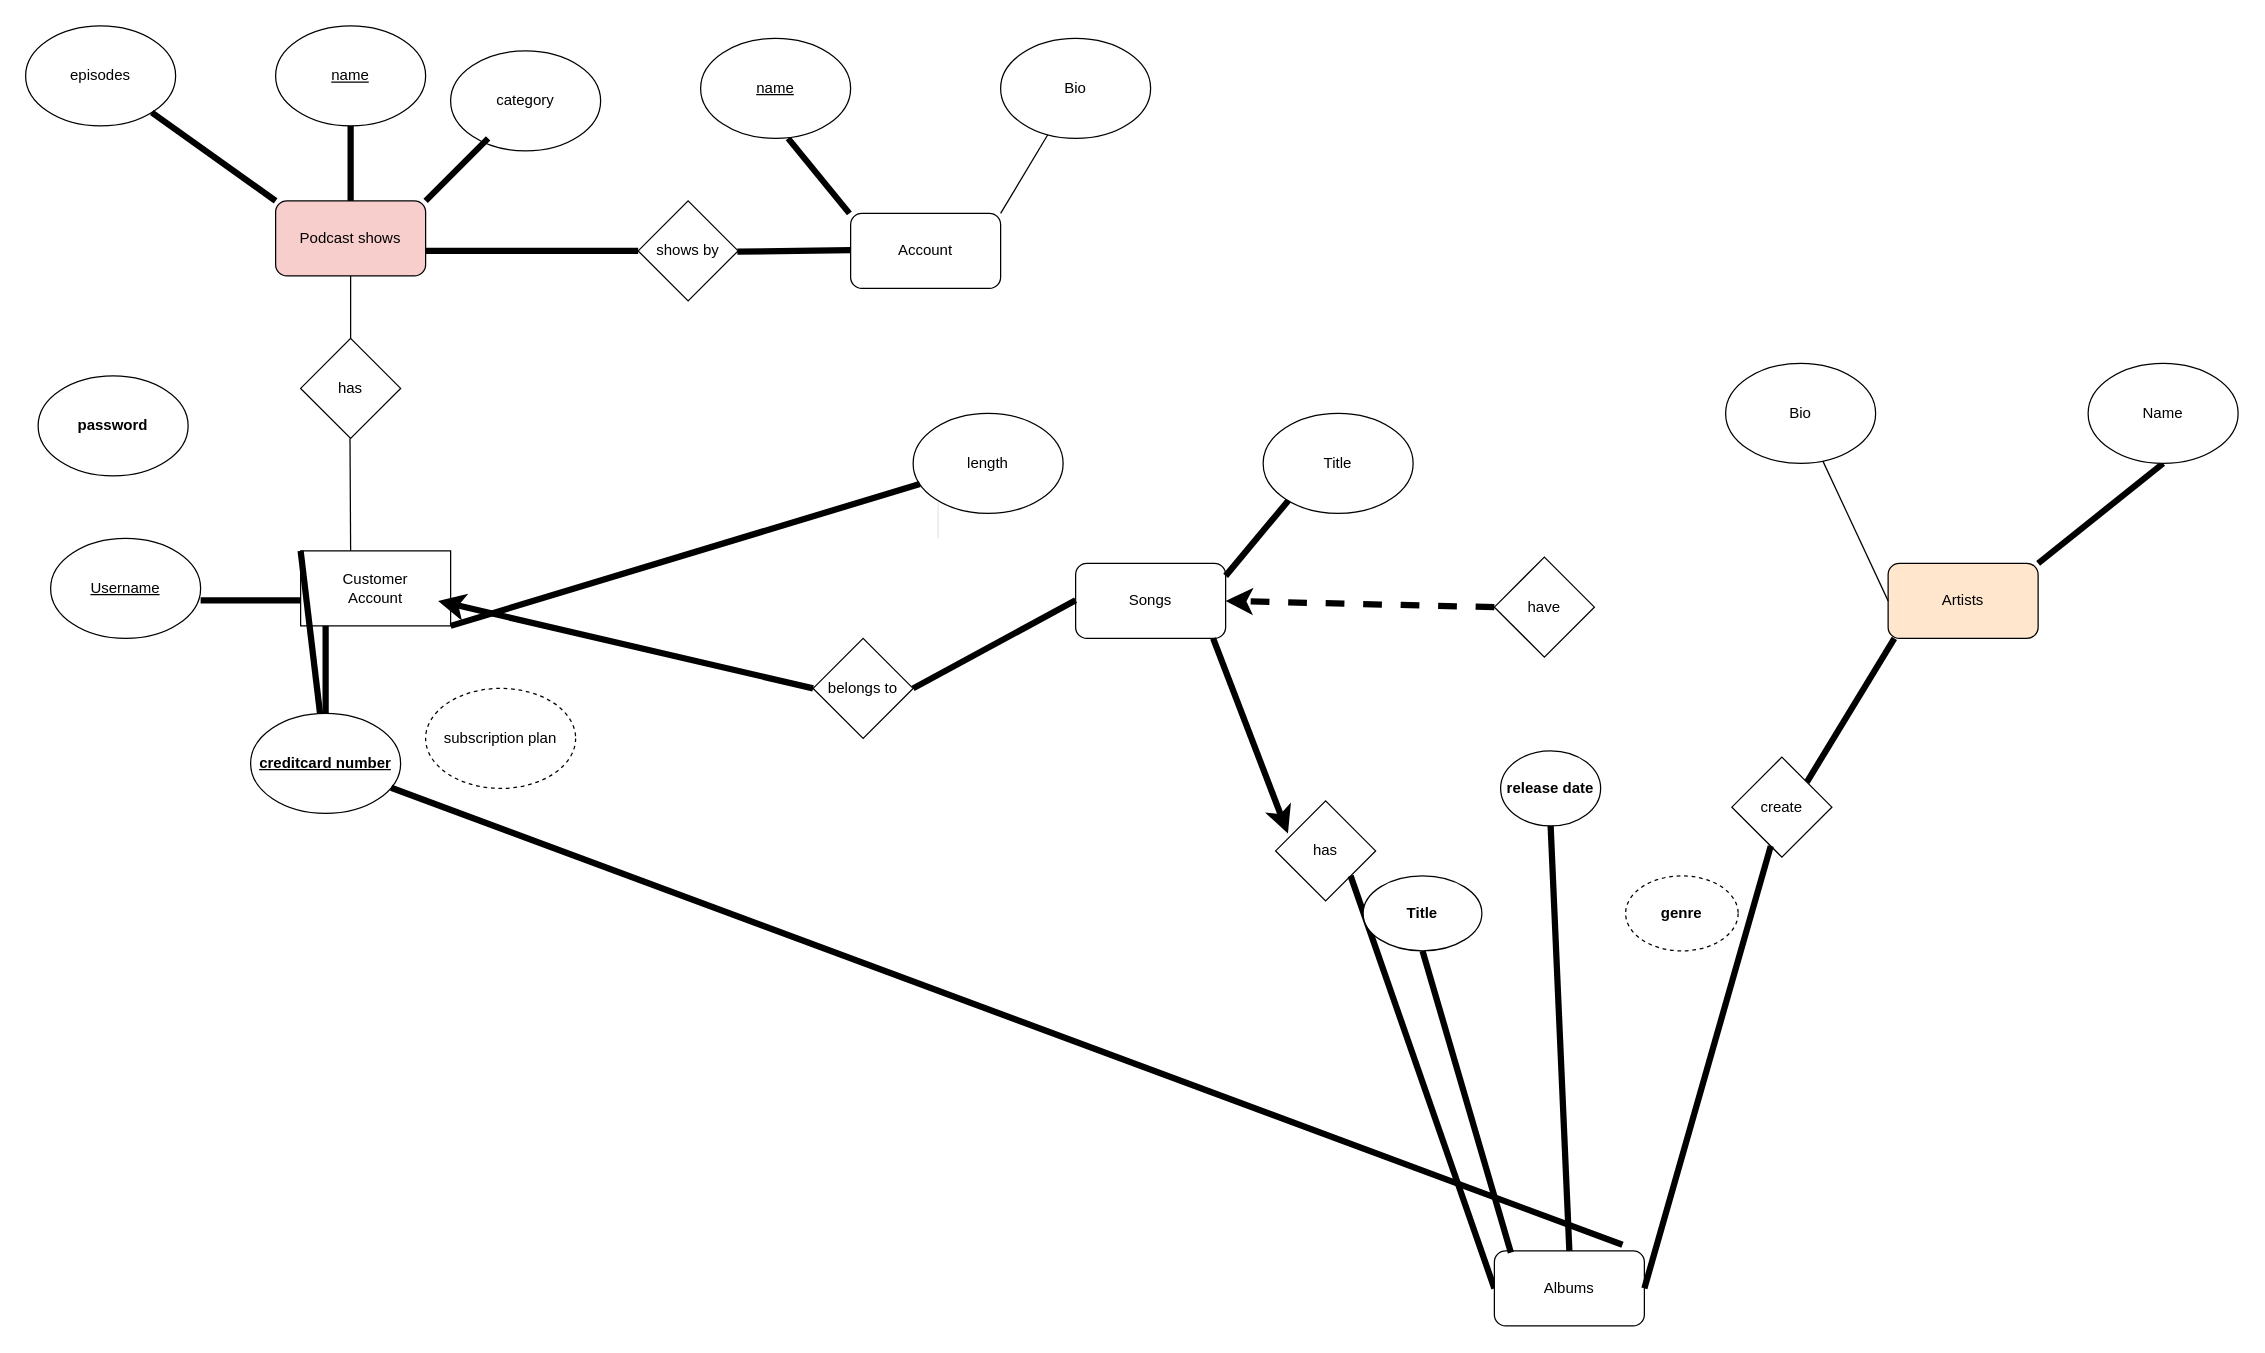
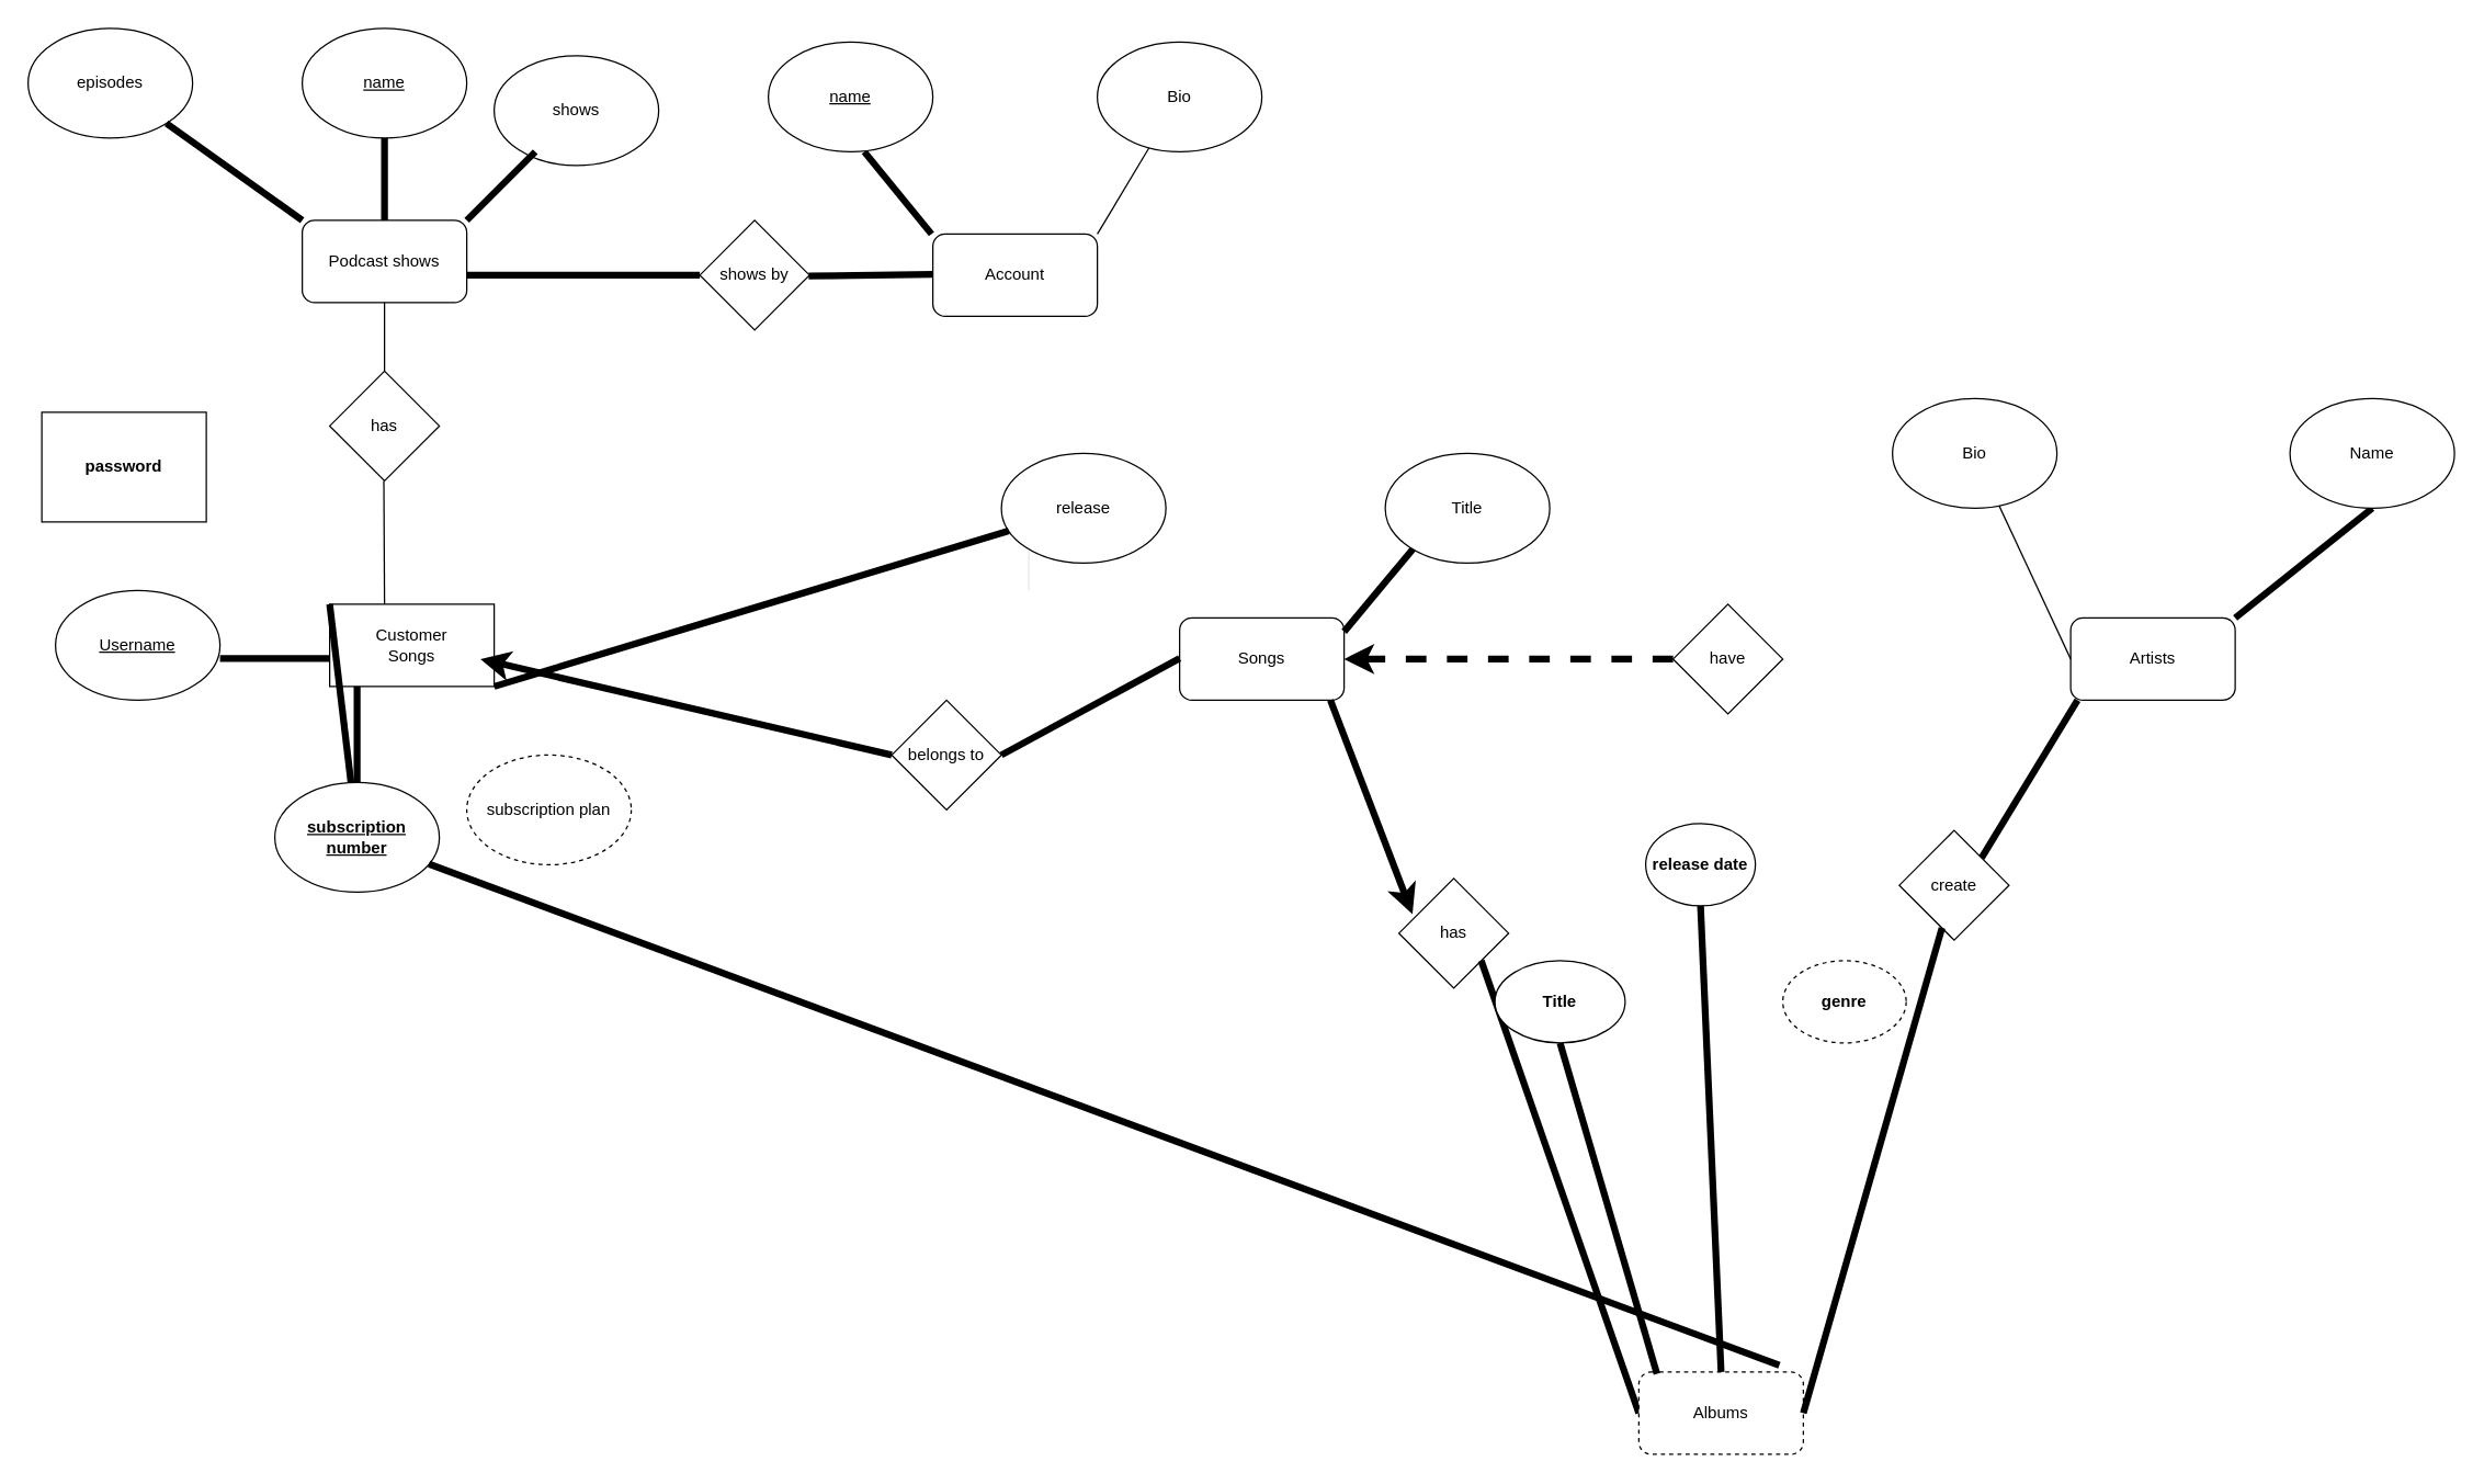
- <mxCell id="12" value="category" style="ellipse;whiteSpace=wrap;html=1;" parent="1" vertex="1"><mxGeometry x="360" y="40" width="120" height="80" as="geometry" /></mxCell>
+ <mxCell id="12" value="shows" style="ellipse;whiteSpace=wrap;html=1;" parent="1" vertex="1"><mxGeometry x="360" y="40" width="120" height="80" as="geometry" /></mxCell>
- <mxCell id="7" value="Podcast shows" style="rounded=1;whiteSpace=wrap;html=1;fillColor=#f8cecc;" parent="1" vertex="1"><mxGeometry x="220" y="160" width="120" height="60" as="geometry" /></mxCell>
+ <mxCell id="7" value="Podcast shows" style="rounded=1;whiteSpace=wrap;html=1;" parent="1" vertex="1"><mxGeometry x="220" y="160" width="120" height="60" as="geometry" /></mxCell>
- <mxCell id="22" value="&lt;b&gt;password&lt;/b&gt;" style="ellipse;whiteSpace=wrap;html=1;" parent="1" vertex="1"><mxGeometry x="30" y="300" width="120" height="80" as="geometry" /></mxCell>
+ <mxCell id="22" value="&lt;b&gt;password&lt;/b&gt;" style="whiteSpace=wrap;html=1;rounded=0;" parent="1" vertex="1"><mxGeometry x="30" y="300" width="120" height="80" as="geometry" /></mxCell>
- <mxCell id="23" value="length" style="ellipse;whiteSpace=wrap;html=1;" parent="1" vertex="1"><mxGeometry x="730" y="330" width="120" height="80" as="geometry" /></mxCell>
+ <mxCell id="23" value="release" style="ellipse;whiteSpace=wrap;html=1;" parent="1" vertex="1"><mxGeometry x="730" y="330" width="120" height="80" as="geometry" /></mxCell>
- <mxCell id="3" value="Customer&lt;br&gt;Account" style="rounded=0;whiteSpace=wrap;html=1;" parent="1" vertex="1"><mxGeometry x="240" y="440" width="120" height="60" as="geometry" /></mxCell>
+ <mxCell id="3" value="Customer&lt;br&gt;Songs" style="rounded=0;whiteSpace=wrap;html=1;" parent="1" vertex="1"><mxGeometry x="240" y="440" width="120" height="60" as="geometry" /></mxCell>
- <mxCell id="2" value="Artists" style="rounded=1;whiteSpace=wrap;html=1;fillColor=#ffe6cc;" parent="1" vertex="1"><mxGeometry x="1510" y="450" width="120" height="60" as="geometry" /></mxCell>
+ <mxCell id="2" value="Artists" style="rounded=1;whiteSpace=wrap;html=1;" parent="1" vertex="1"><mxGeometry x="1510" y="450" width="120" height="60" as="geometry" /></mxCell>
- <mxCell id="48" value="have" style="rhombus;whiteSpace=wrap;html=1;" parent="1" vertex="1"><mxGeometry x="1195" y="445" width="80" height="80" as="geometry" /></mxCell>
+ <mxCell id="48" value="have" style="rhombus;whiteSpace=wrap;html=1;" parent="1" vertex="1"><mxGeometry x="1220" y="440" width="80" height="80" as="geometry" /></mxCell>
- <mxCell id="19" value="&lt;b&gt;&lt;u&gt;creditcard number&lt;/u&gt;&lt;/b&gt;" style="ellipse;whiteSpace=wrap;html=1;" parent="1" vertex="1"><mxGeometry x="200" y="570" width="120" height="80" as="geometry" /></mxCell>
+ <mxCell id="19" value="&lt;b&gt;&lt;u&gt;subscription number&lt;/u&gt;&lt;/b&gt;" style="ellipse;whiteSpace=wrap;html=1;" parent="1" vertex="1"><mxGeometry x="200" y="570" width="120" height="80" as="geometry" /></mxCell>
- <mxCell id="43" value="Albums" style="rounded=1;whiteSpace=wrap;html=1;" parent="1" vertex="1"><mxGeometry x="1195" y="1000" width="120" height="60" as="geometry" /></mxCell>
+ <mxCell id="43" value="Albums" style="rounded=1;whiteSpace=wrap;html=1;dashed=1;" parent="1" vertex="1"><mxGeometry x="1195" y="1000" width="120" height="60" as="geometry" /></mxCell>
